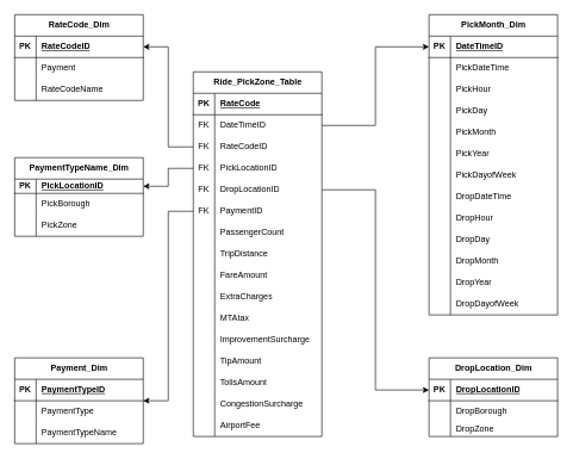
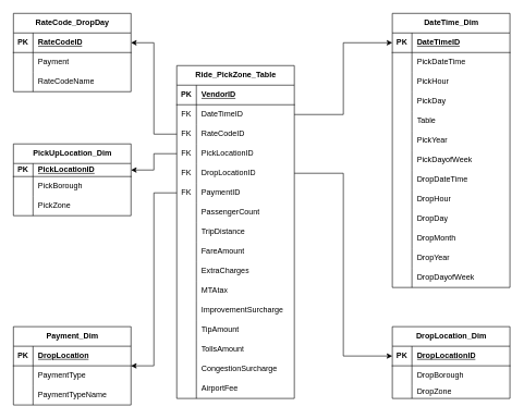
- <mxCell id="111" value="RateCode_Dim" style="shape=table;startSize=30;container=1;collapsible=1;childLayout=tableLayout;fixedRows=1;rowLines=0;fontStyle=1;align=center;resizeLast=1;html=1;" parent="1" vertex="1"><mxGeometry x="20" y="20" width="180" height="120" as="geometry" /></mxCell>
+ <mxCell id="111" value="RateCode_DropDay" style="shape=table;startSize=30;container=1;collapsible=1;childLayout=tableLayout;fixedRows=1;rowLines=0;fontStyle=1;align=center;resizeLast=1;html=1;" parent="1" vertex="1"><mxGeometry x="20" y="20" width="180" height="120" as="geometry" /></mxCell>
- <mxCell id="51" value="PickMonth_Dim" style="shape=table;startSize=30;container=1;collapsible=1;childLayout=tableLayout;fixedRows=1;rowLines=0;fontStyle=1;align=center;resizeLast=1;html=1;" parent="1" vertex="1"><mxGeometry x="600" y="20" width="180" height="420" as="geometry" /></mxCell>
+ <mxCell id="51" value="DateTime_Dim" style="shape=table;startSize=30;container=1;collapsible=1;childLayout=tableLayout;fixedRows=1;rowLines=0;fontStyle=1;align=center;resizeLast=1;html=1;" parent="1" vertex="1"><mxGeometry x="600" y="20" width="180" height="420" as="geometry" /></mxCell>
- <mxCell id="5" value="RateCode" style="shape=partialRectangle;connectable=0;fillColor=none;top=0;left=0;bottom=0;right=0;align=left;spacingLeft=6;fontStyle=5;overflow=hidden;whiteSpace=wrap;html=1;" parent="3" vertex="1"><mxGeometry x="30" width="150" height="30" as="geometry"><mxRectangle width="150" height="30" as="alternateBounds" /></mxGeometry></mxCell>
+ <mxCell id="5" value="VendorID" style="shape=partialRectangle;connectable=0;fillColor=none;top=0;left=0;bottom=0;right=0;align=left;spacingLeft=6;fontStyle=5;overflow=hidden;whiteSpace=wrap;html=1;" parent="3" vertex="1"><mxGeometry x="30" width="150" height="30" as="geometry"><mxRectangle width="150" height="30" as="alternateBounds" /></mxGeometry></mxCell>
- <mxCell id="66" value="PickMonth" style="shape=partialRectangle;connectable=0;fillColor=none;top=0;left=0;bottom=0;right=0;align=left;spacingLeft=6;overflow=hidden;whiteSpace=wrap;html=1;" parent="64" vertex="1"><mxGeometry x="30" width="150" height="30" as="geometry"><mxRectangle width="150" height="30" as="alternateBounds" /></mxGeometry></mxCell>
+ <mxCell id="66" value="Table" style="shape=partialRectangle;connectable=0;fillColor=none;top=0;left=0;bottom=0;right=0;align=left;spacingLeft=6;overflow=hidden;whiteSpace=wrap;html=1;" parent="64" vertex="1"><mxGeometry x="30" width="150" height="30" as="geometry"><mxRectangle width="150" height="30" as="alternateBounds" /></mxGeometry></mxCell>
- <mxCell id="91" value="PaymentTypeName_Dim" style="shape=table;startSize=30;container=1;collapsible=1;childLayout=tableLayout;fixedRows=1;rowLines=0;fontStyle=1;align=center;resizeLast=1;html=1;" parent="1" vertex="1"><mxGeometry x="20" y="220" width="180" height="110" as="geometry" /></mxCell>
+ <mxCell id="91" value="PickUpLocation_Dim" style="shape=table;startSize=30;container=1;collapsible=1;childLayout=tableLayout;fixedRows=1;rowLines=0;fontStyle=1;align=center;resizeLast=1;html=1;" parent="1" vertex="1"><mxGeometry x="20" y="220" width="180" height="110" as="geometry" /></mxCell>
- <mxCell id="128" value="PaymentTypeID" style="shape=partialRectangle;connectable=0;fillColor=none;top=0;left=0;bottom=0;right=0;align=left;spacingLeft=6;fontStyle=5;overflow=hidden;whiteSpace=wrap;html=1;" parent="126" vertex="1"><mxGeometry x="30" width="150" height="30" as="geometry"><mxRectangle width="150" height="30" as="alternateBounds" /></mxGeometry></mxCell>
+ <mxCell id="128" value="DropLocation" style="shape=partialRectangle;connectable=0;fillColor=none;top=0;left=0;bottom=0;right=0;align=left;spacingLeft=6;fontStyle=5;overflow=hidden;whiteSpace=wrap;html=1;" parent="126" vertex="1"><mxGeometry x="30" width="150" height="30" as="geometry"><mxRectangle width="150" height="30" as="alternateBounds" /></mxGeometry></mxCell>
